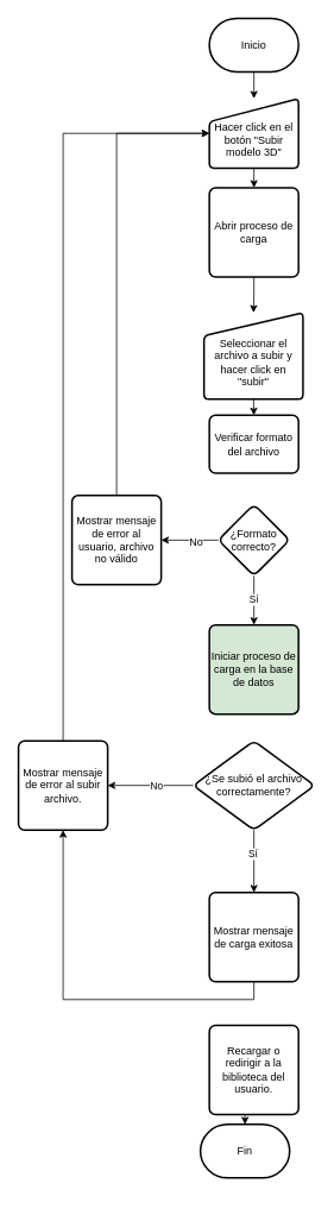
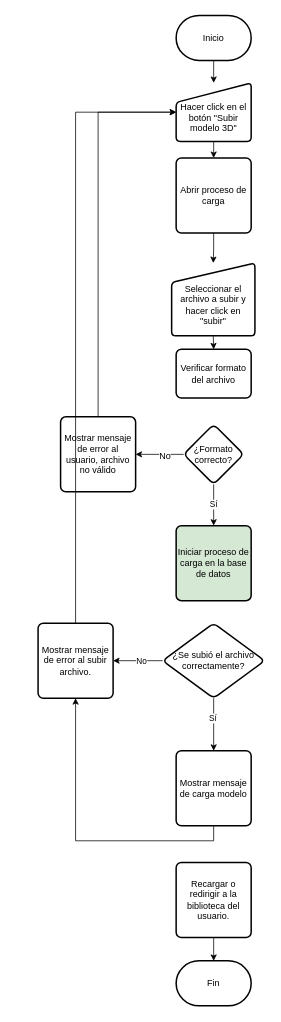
- <mxCell id="25" value="Mostrar mensaje de error al subir archivo." style="rounded=1;whiteSpace=wrap;html=1;absoluteArcSize=1;arcSize=14;strokeWidth=2;" vertex="1" parent="1"><mxGeometry x="20" y="830" width="100" height="100" as="geometry" /></mxCell>
+ <mxCell id="25" value="Mostrar mensaje de error al subir archivo." style="rounded=1;whiteSpace=wrap;html=1;absoluteArcSize=1;arcSize=14;strokeWidth=2;" vertex="1" parent="1"><mxGeometry x="50" y="830" width="100" height="100" as="geometry" /></mxCell>
- <mxCell id="27" value="Mostrar mensaje de carga exitosa" style="rounded=1;whiteSpace=wrap;html=1;absoluteArcSize=1;arcSize=14;strokeWidth=2;" vertex="1" parent="1"><mxGeometry x="234" y="1000" width="100" height="100" as="geometry" /></mxCell>
+ <mxCell id="27" value="Mostrar mensaje de carga modelo" style="rounded=1;whiteSpace=wrap;html=1;absoluteArcSize=1;arcSize=14;strokeWidth=2;" vertex="1" parent="1"><mxGeometry x="234" y="1000" width="100" height="100" as="geometry" /></mxCell>
- <mxCell id="29" value="Fin" style="strokeWidth=2;html=1;shape=mxgraph.flowchart.terminator;whiteSpace=wrap;" vertex="1" parent="1"><mxGeometry x="224" y="1260" width="100" height="60" as="geometry" /></mxCell>
+ <mxCell id="29" value="Fin" style="strokeWidth=2;html=1;shape=mxgraph.flowchart.terminator;whiteSpace=wrap;" vertex="1" parent="1"><mxGeometry x="234" y="1280" width="100" height="60" as="geometry" /></mxCell>
